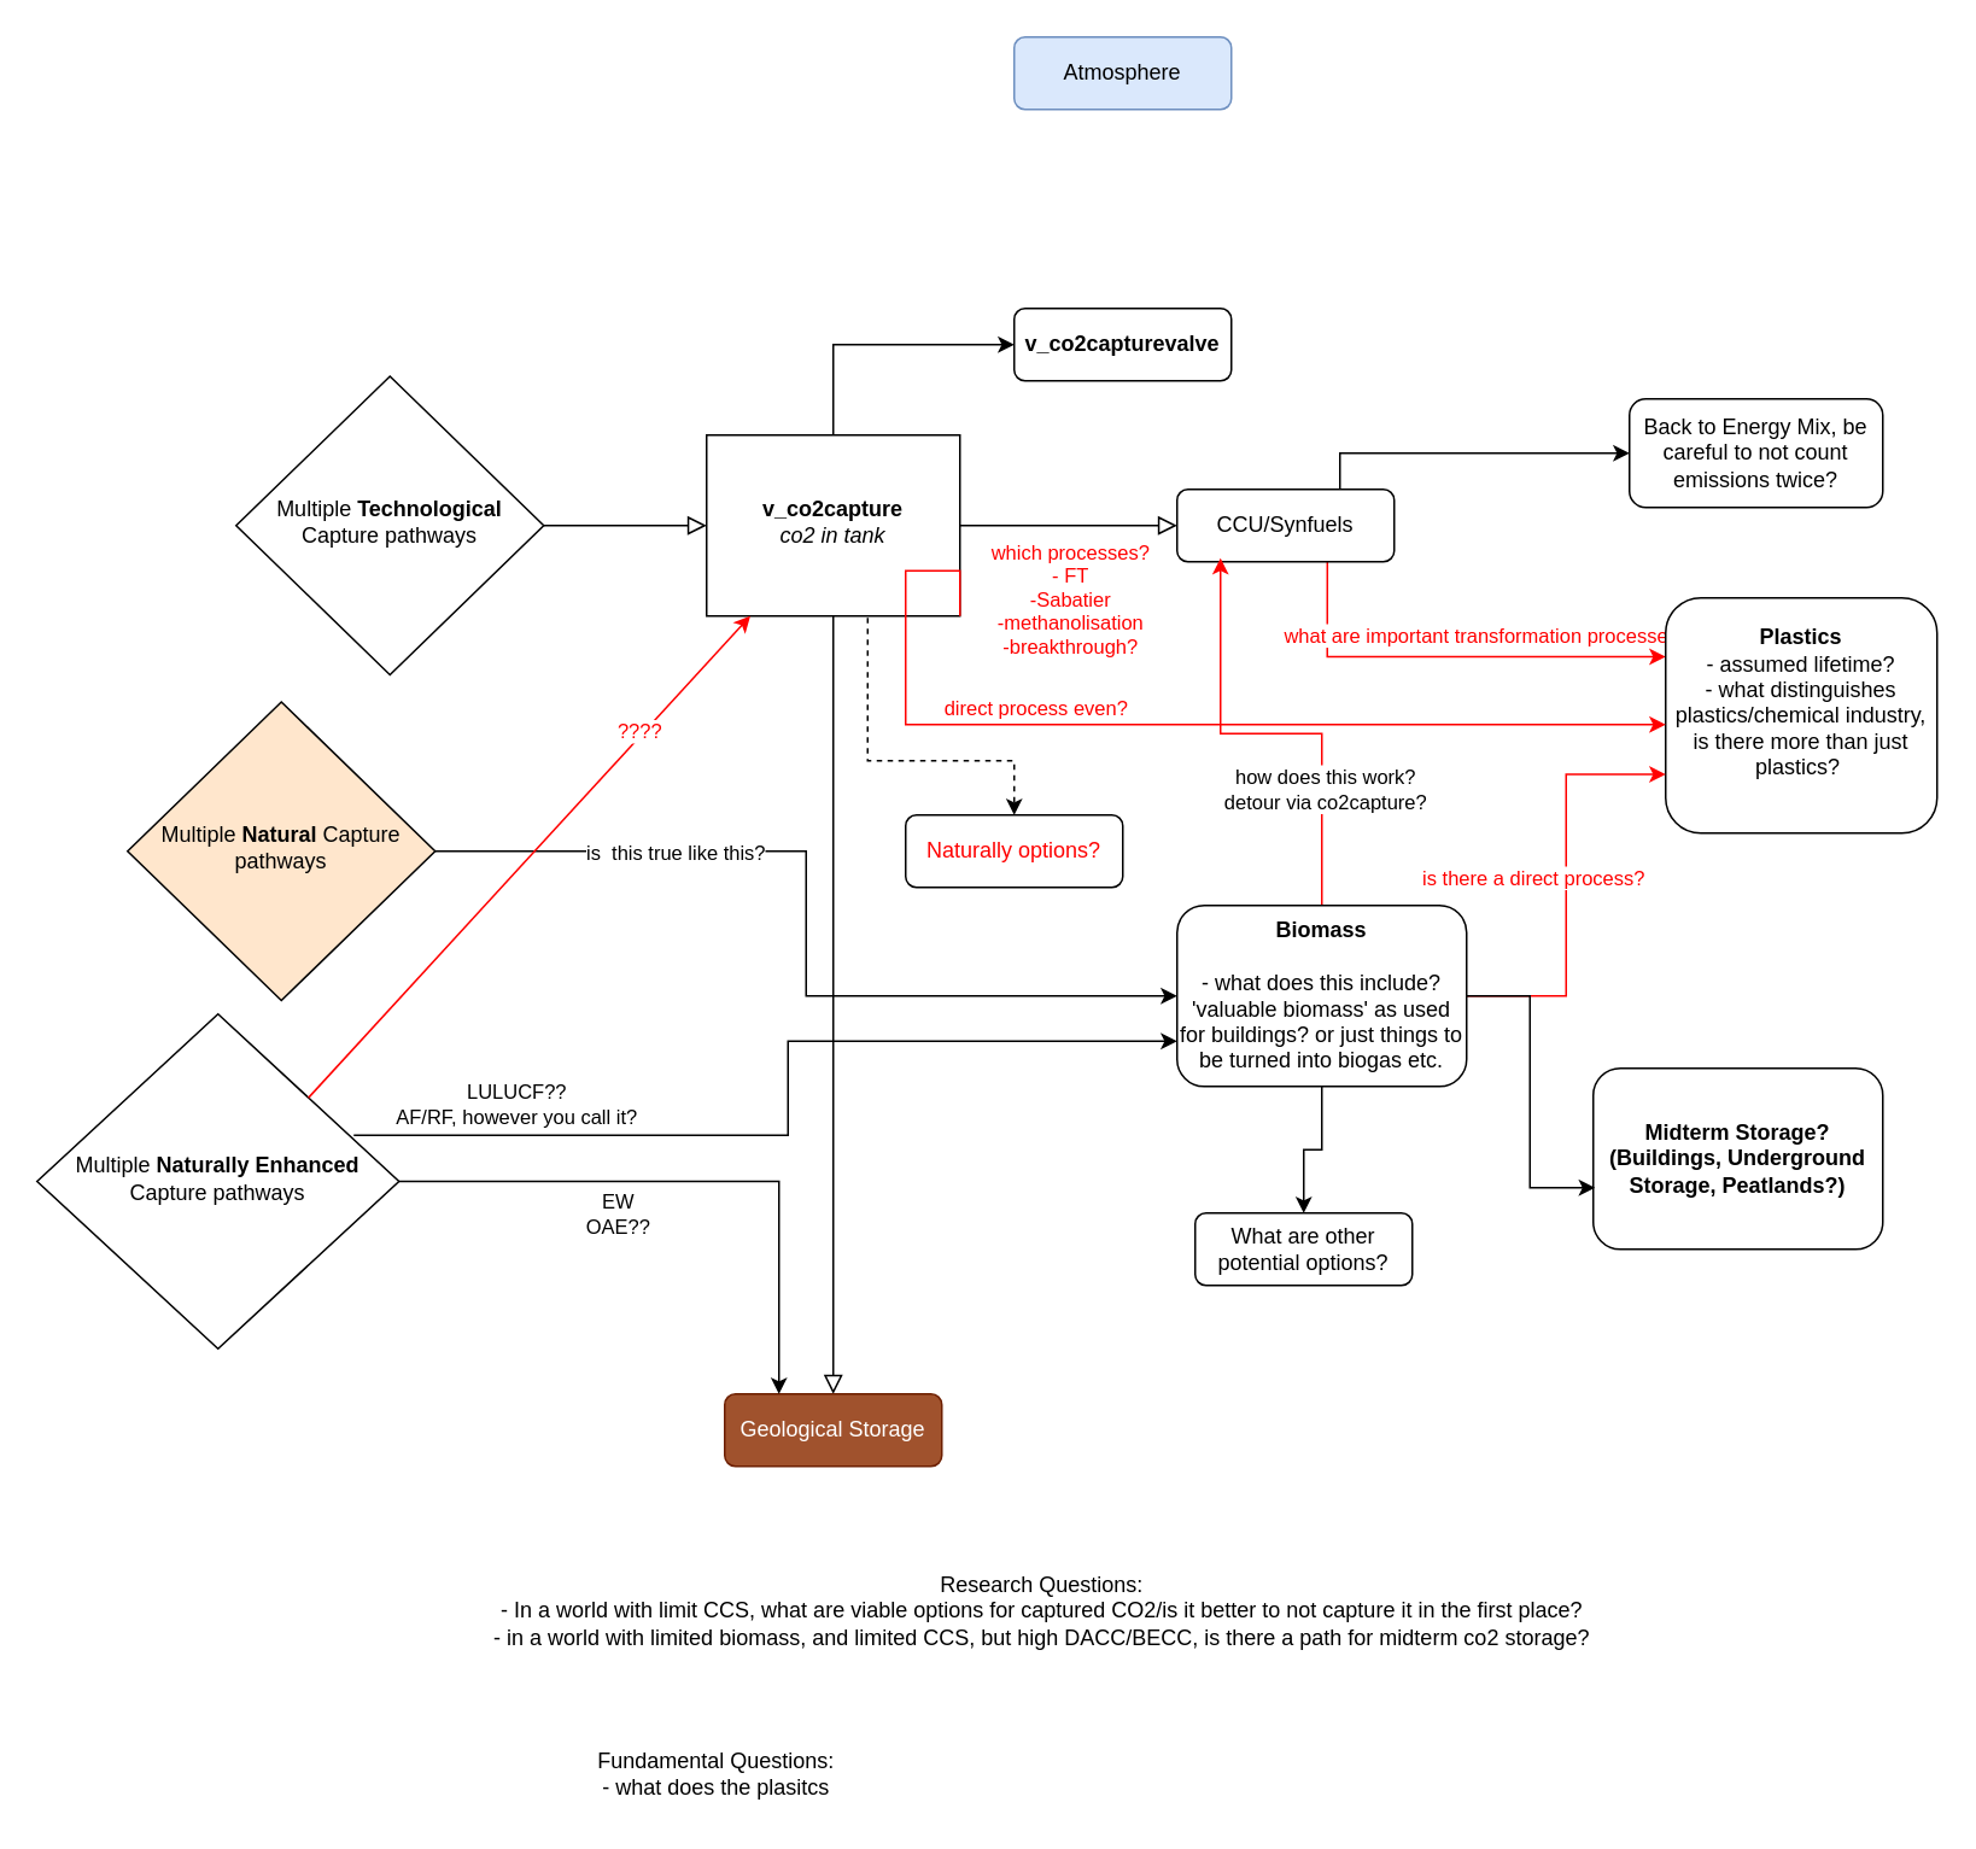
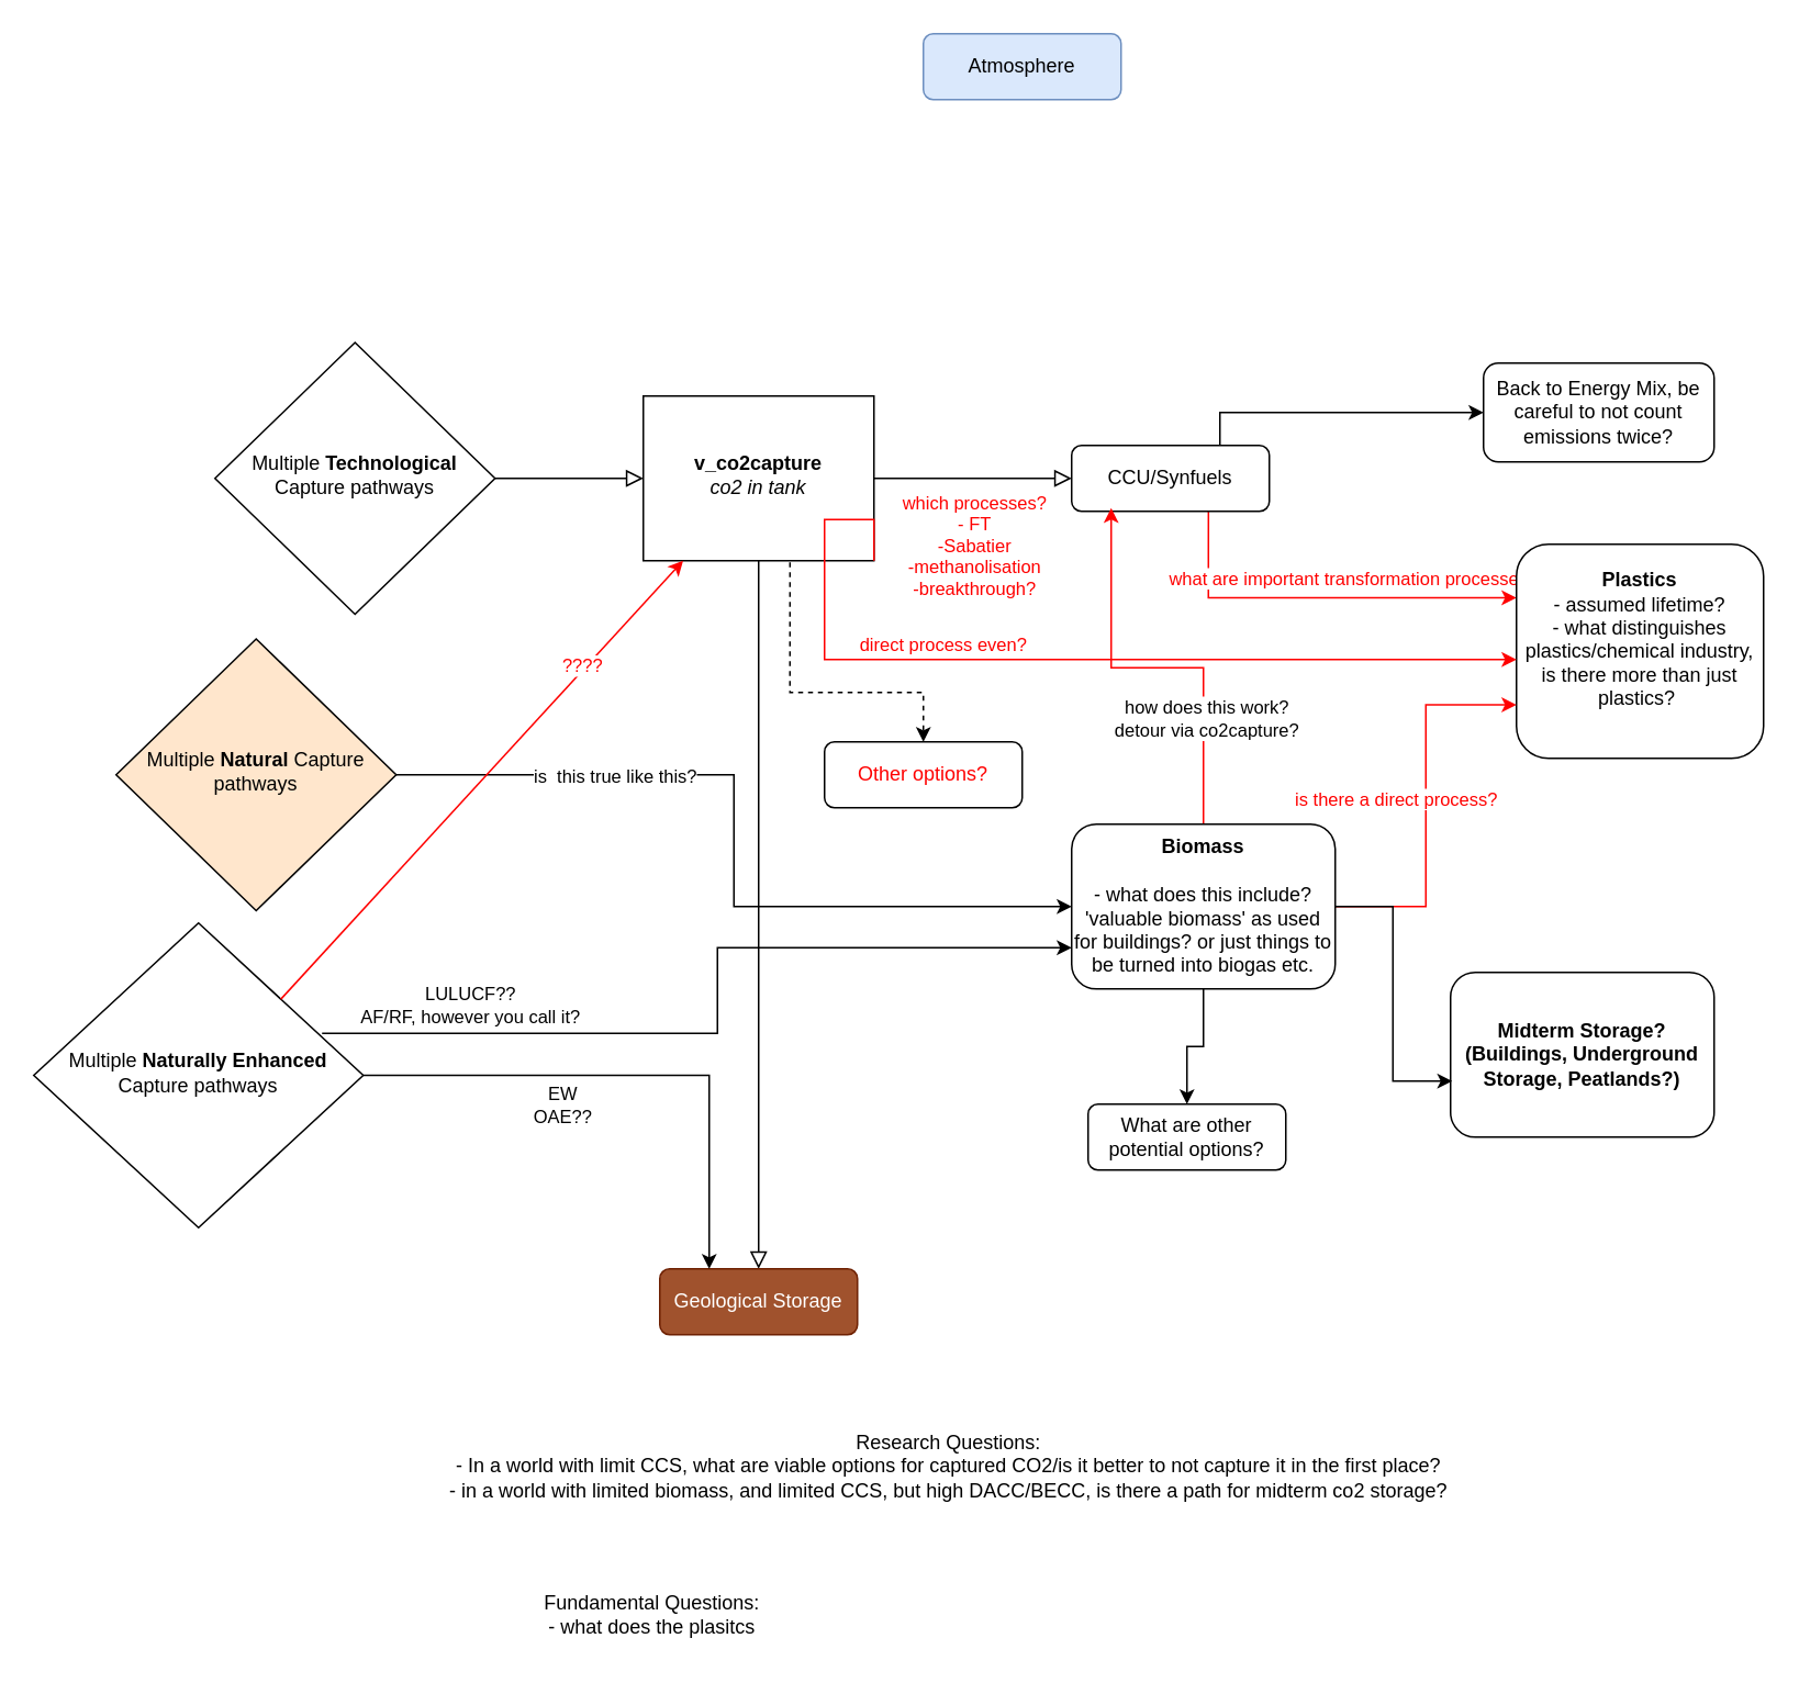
- <mxCell id="7" style="edgeStyle=orthogonalEdgeStyle;rounded=0;orthogonalLoop=1;jettySize=auto;html=1;exitX=0.5;exitY=0;exitDx=0;exitDy=0;entryX=0;entryY=0.5;entryDx=0;entryDy=0;" parent="1" source="9" target="15" edge="1"><mxGeometry relative="1" as="geometry"><mxPoint x="540" y="170" as="targetPoint" /></mxGeometry></mxCell>
- <mxCell id="15" value="&lt;div&gt;&lt;b&gt;v_co2capturevalve&lt;/b&gt;&lt;/div&gt;" style="rounded=1;whiteSpace=wrap;html=1;fontSize=12;glass=0;strokeWidth=1;shadow=0;" parent="1" vertex="1"><mxGeometry x="560" y="170" width="120" height="40" as="geometry" /></mxCell>
- <mxCell id="28" value="&lt;span style=&quot;color: rgb(255, 0, 0);&quot;&gt;Naturally options?&lt;br&gt;&lt;/span&gt;" style="rounded=1;whiteSpace=wrap;html=1;fontSize=12;glass=0;strokeWidth=1;shadow=0;" parent="1" vertex="1"><mxGeometry x="500" y="450" width="120" height="40" as="geometry" /></mxCell>
+ <mxCell id="28" value="&lt;span style=&quot;color: rgb(255, 0, 0);&quot;&gt;Other options?&lt;br&gt;&lt;/span&gt;" style="rounded=1;whiteSpace=wrap;html=1;fontSize=12;glass=0;strokeWidth=1;shadow=0;" parent="1" vertex="1"><mxGeometry x="500" y="450" width="120" height="40" as="geometry" /></mxCell>
